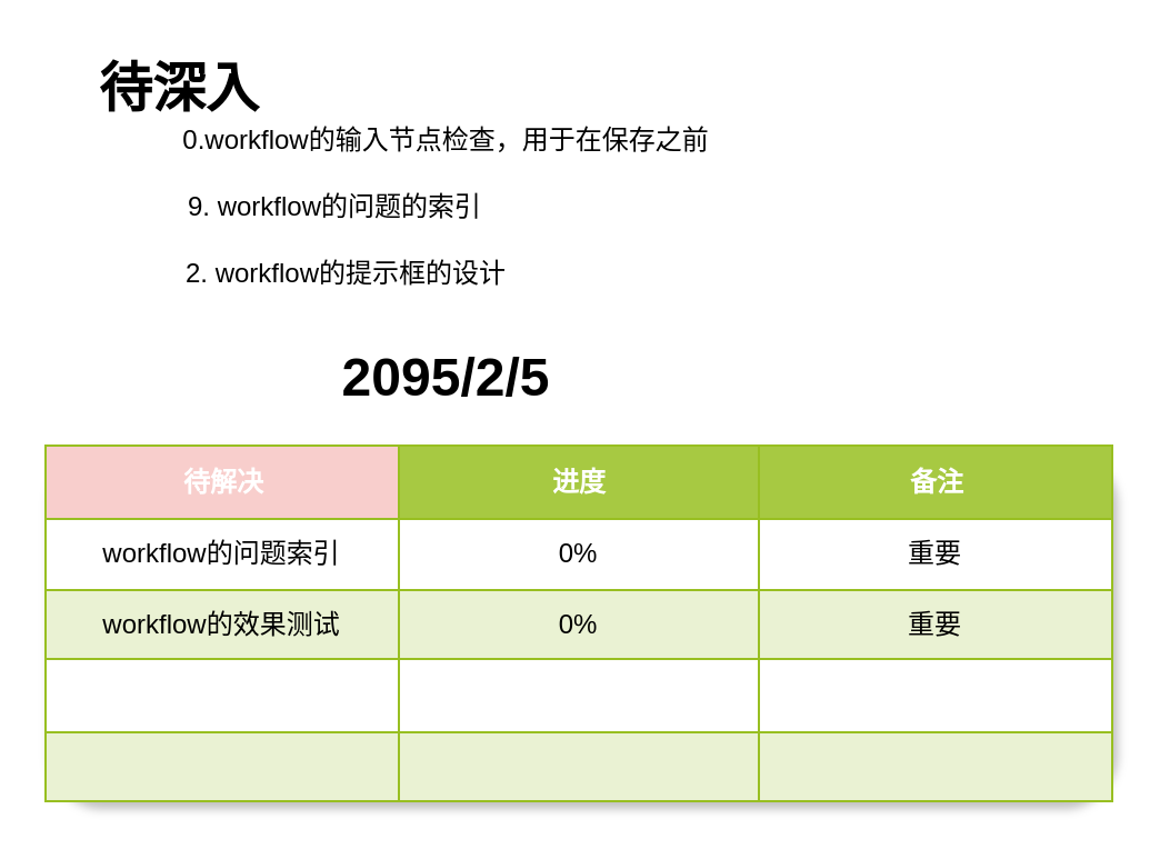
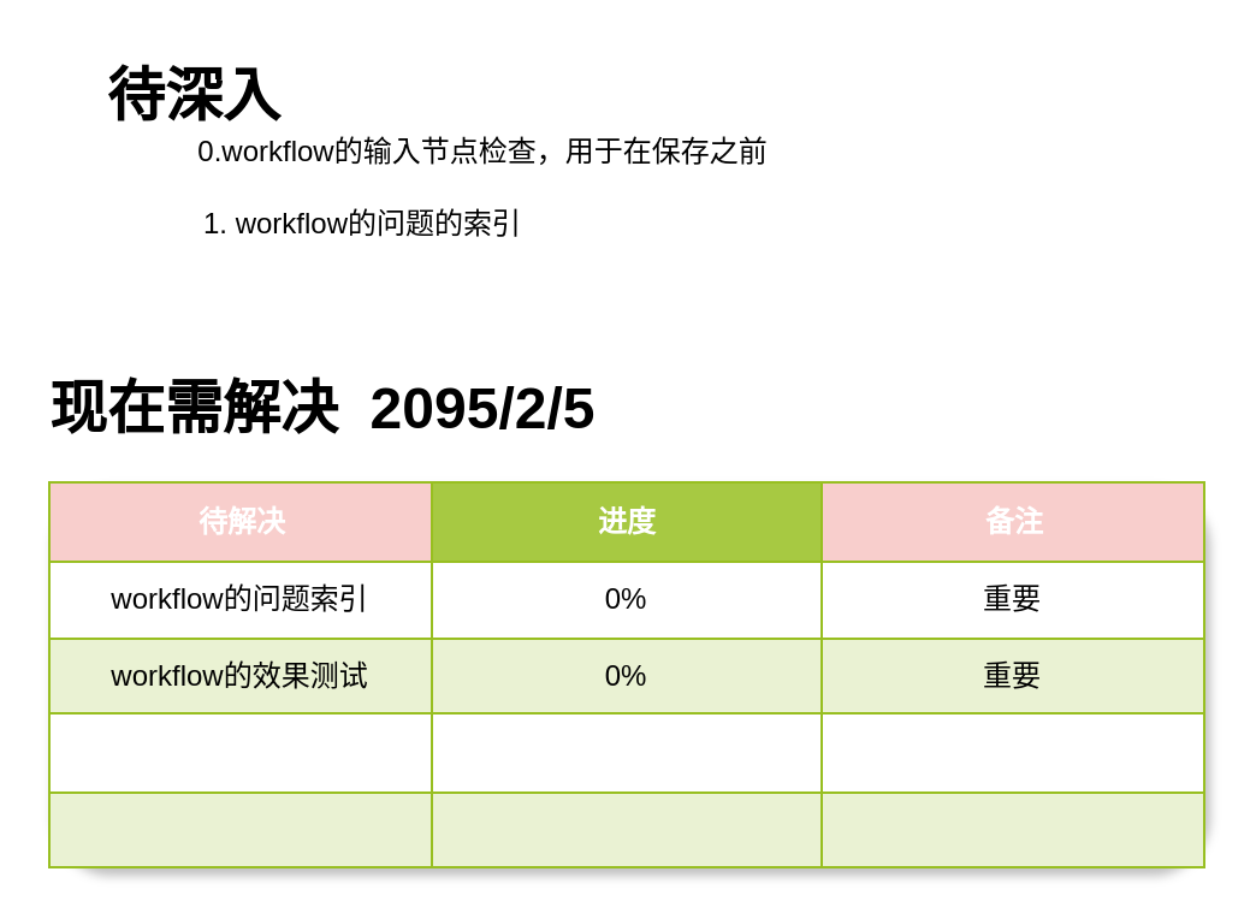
- <mxCell id="2" value="9. workflow的&lt;span style=&quot;background-color: transparent; color: light-dark(rgb(0, 0, 0), rgb(255, 255, 255));&quot;&gt;问题的索引&lt;/span&gt;" style="text;html=1;align=center;verticalAlign=middle;resizable=0;points=[];autosize=1;strokeColor=none;fillColor=none;" vertex="1" parent="1"><mxGeometry x="70" y="78" width="160" height="30" as="geometry" /></mxCell>
+ <mxCell id="2" value="1. workflow的&lt;span style=&quot;background-color: transparent; color: light-dark(rgb(0, 0, 0), rgb(255, 255, 255));&quot;&gt;问题的索引&lt;/span&gt;" style="text;html=1;align=center;verticalAlign=middle;resizable=0;points=[];autosize=1;strokeColor=none;fillColor=none;" vertex="1" parent="1"><mxGeometry x="70" y="78" width="160" height="30" as="geometry" /></mxCell>
- <mxCell id="4" value="2. workflow的提示框的设计" style="text;html=1;align=center;verticalAlign=middle;resizable=0;points=[];autosize=1;strokeColor=none;fillColor=none;" vertex="1" parent="1"><mxGeometry x="70" y="108" width="170" height="30" as="geometry" /></mxCell>
+ <mxCell id="6" value="现在需解决" style="text;strokeColor=none;fillColor=none;html=1;fontSize=24;fontStyle=1;verticalAlign=middle;align=center;" vertex="1" parent="1"><mxGeometry x="30" y="150" width="100" height="40" as="geometry" /></mxCell>
- <mxCell id="12" value="备注" style="connectable=0;recursiveResize=0;strokeColor=inherit;fillColor=#A7C942;align=center;fontStyle=1;fontColor=#FFFFFF;html=1;" vertex="1" parent="9"><mxGeometry x="321" width="159" height="33" as="geometry"><mxRectangle width="159" height="33" as="alternateBounds" /></mxGeometry></mxCell>
+ <mxCell id="12" value="备注" style="connectable=0;recursiveResize=0;strokeColor=inherit;fillColor=#f8cecc;align=center;fontStyle=1;fontColor=#FFFFFF;html=1;" vertex="1" parent="9"><mxGeometry x="321" width="159" height="33" as="geometry"><mxRectangle width="159" height="33" as="alternateBounds" /></mxGeometry></mxCell>
